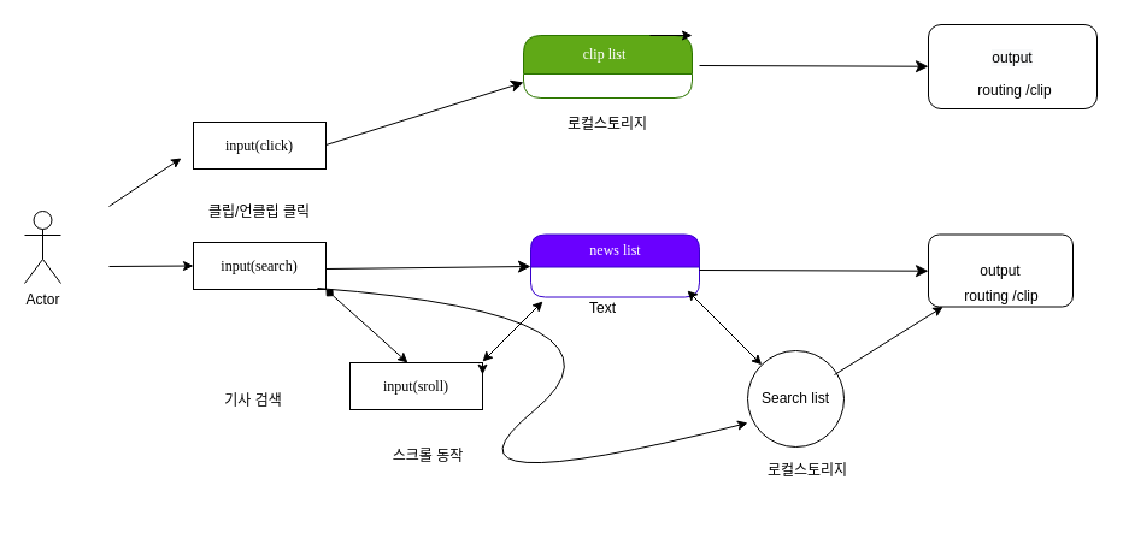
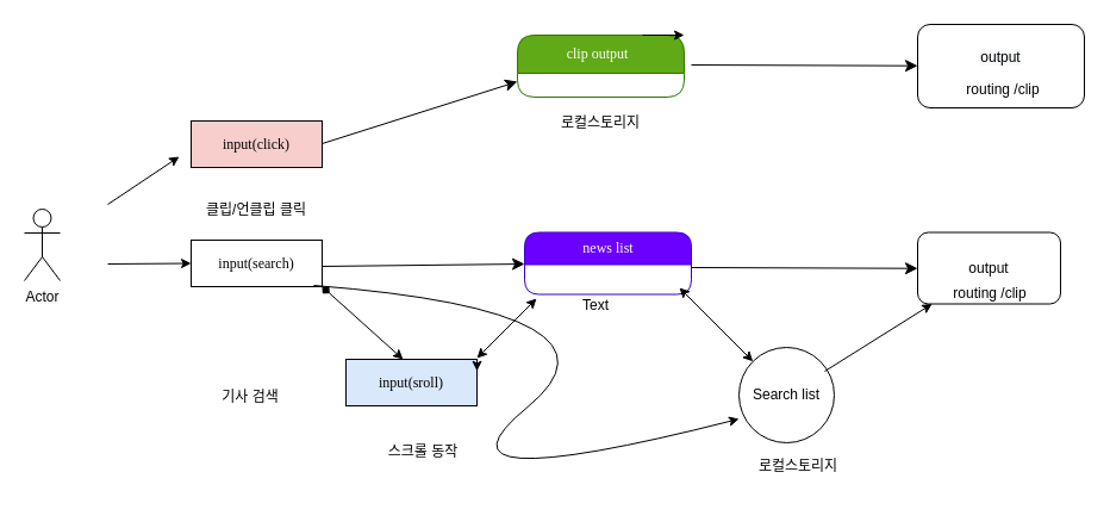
- <mxCell id="5" value="clip list&amp;nbsp;&amp;nbsp;" style="swimlane;html=1;fontStyle=0;childLayout=stackLayout;horizontal=1;startSize=32;fillColor=#60a917;horizontalStack=0;resizeParent=1;resizeLast=0;collapsible=1;marginBottom=0;swimlaneFillColor=#ffffff;align=center;rounded=1;shadow=0;comic=0;labelBackgroundColor=none;strokeWidth=1;fontFamily=Verdana;fontSize=12;fontColor=#ffffff;strokeColor=#2D7600;" parent="1" vertex="1"><mxGeometry x="434" y="29" width="140" height="52" as="geometry" /></mxCell>
+ <mxCell id="5" value="clip output&amp;nbsp;&amp;nbsp;" style="swimlane;html=1;fontStyle=0;childLayout=stackLayout;horizontal=1;startSize=32;fillColor=#60a917;horizontalStack=0;resizeParent=1;resizeLast=0;collapsible=1;marginBottom=0;swimlaneFillColor=#ffffff;align=center;rounded=1;shadow=0;comic=0;labelBackgroundColor=none;strokeWidth=1;fontFamily=Verdana;fontSize=12;fontColor=#ffffff;strokeColor=#2D7600;" parent="1" vertex="1"><mxGeometry x="434" y="29" width="140" height="52" as="geometry" /></mxCell>
- <mxCell id="3" value="input(click)" style="whiteSpace=wrap;html=1;rounded=0;shadow=0;comic=0;labelBackgroundColor=none;strokeWidth=1;fontFamily=Verdana;fontSize=12;align=center;" parent="1" vertex="1"><mxGeometry x="160" y="101" width="110" height="39" as="geometry" /></mxCell>
+ <mxCell id="3" value="input(click)" style="whiteSpace=wrap;html=1;rounded=0;shadow=0;comic=0;labelBackgroundColor=none;strokeWidth=1;fontFamily=Verdana;fontSize=12;align=center;fillColor=#f8cecc;" parent="1" vertex="1"><mxGeometry x="160" y="101" width="110" height="39" as="geometry" /></mxCell>
- <mxCell id="18" value="input(sroll)" style="whiteSpace=wrap;html=1;rounded=0;shadow=0;comic=0;labelBackgroundColor=none;strokeWidth=1;fontFamily=Verdana;fontSize=12;align=center;" parent="1" vertex="1"><mxGeometry x="290" y="301" width="110" height="39" as="geometry" /></mxCell>
+ <mxCell id="18" value="input(sroll)" style="whiteSpace=wrap;html=1;rounded=0;shadow=0;comic=0;labelBackgroundColor=none;strokeWidth=1;fontFamily=Verdana;fontSize=12;align=center;fillColor=#dae8fc;" parent="1" vertex="1"><mxGeometry x="290" y="301" width="110" height="39" as="geometry" /></mxCell>
